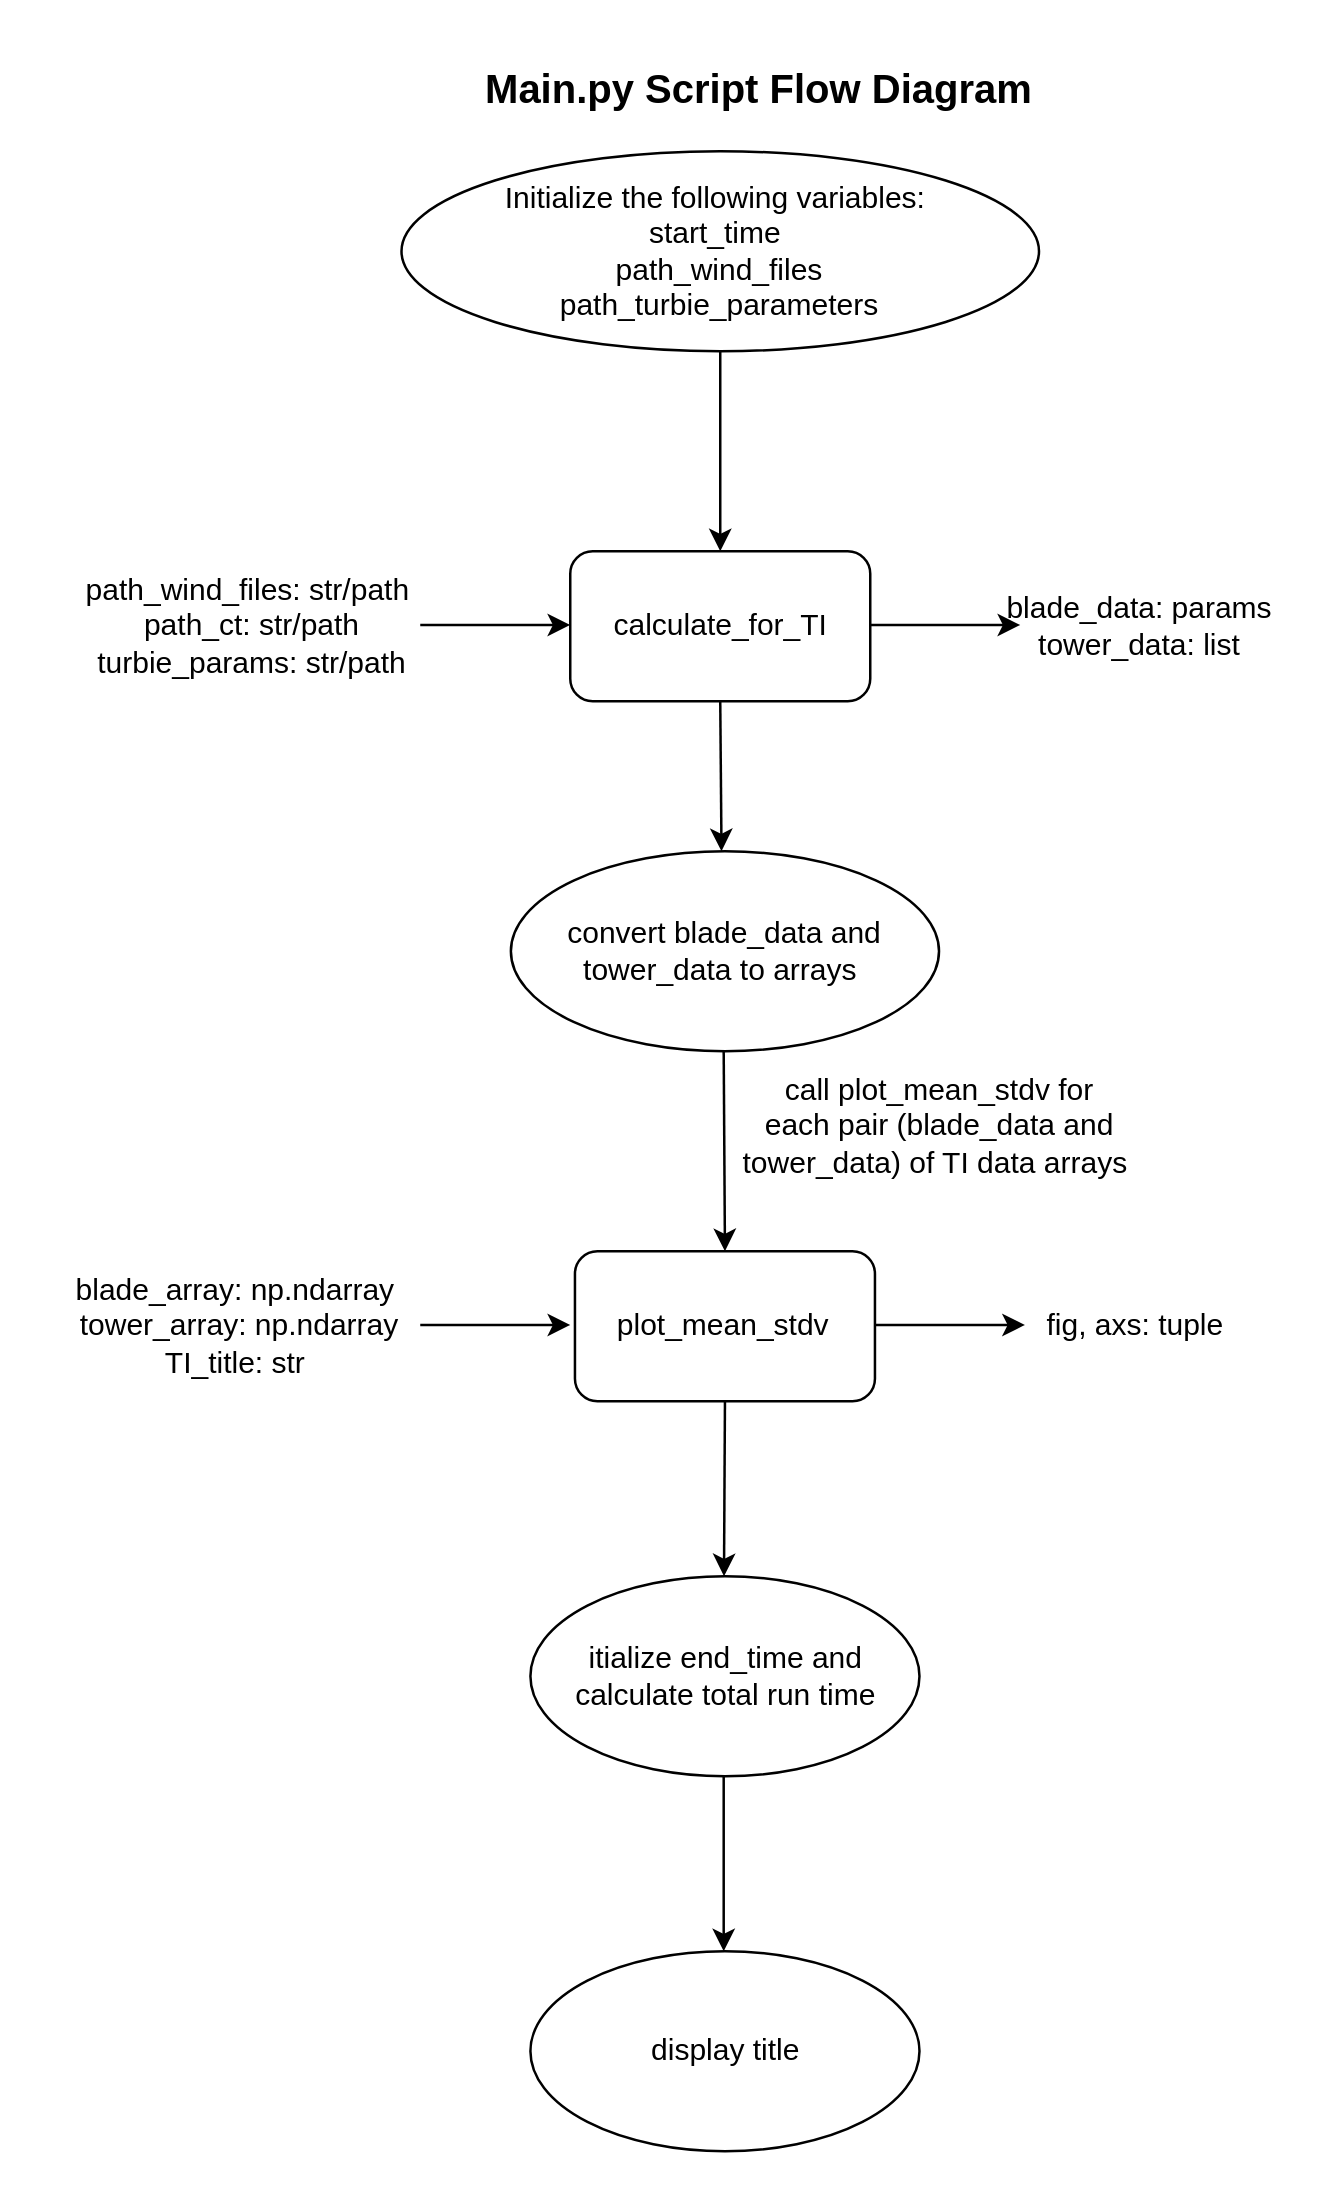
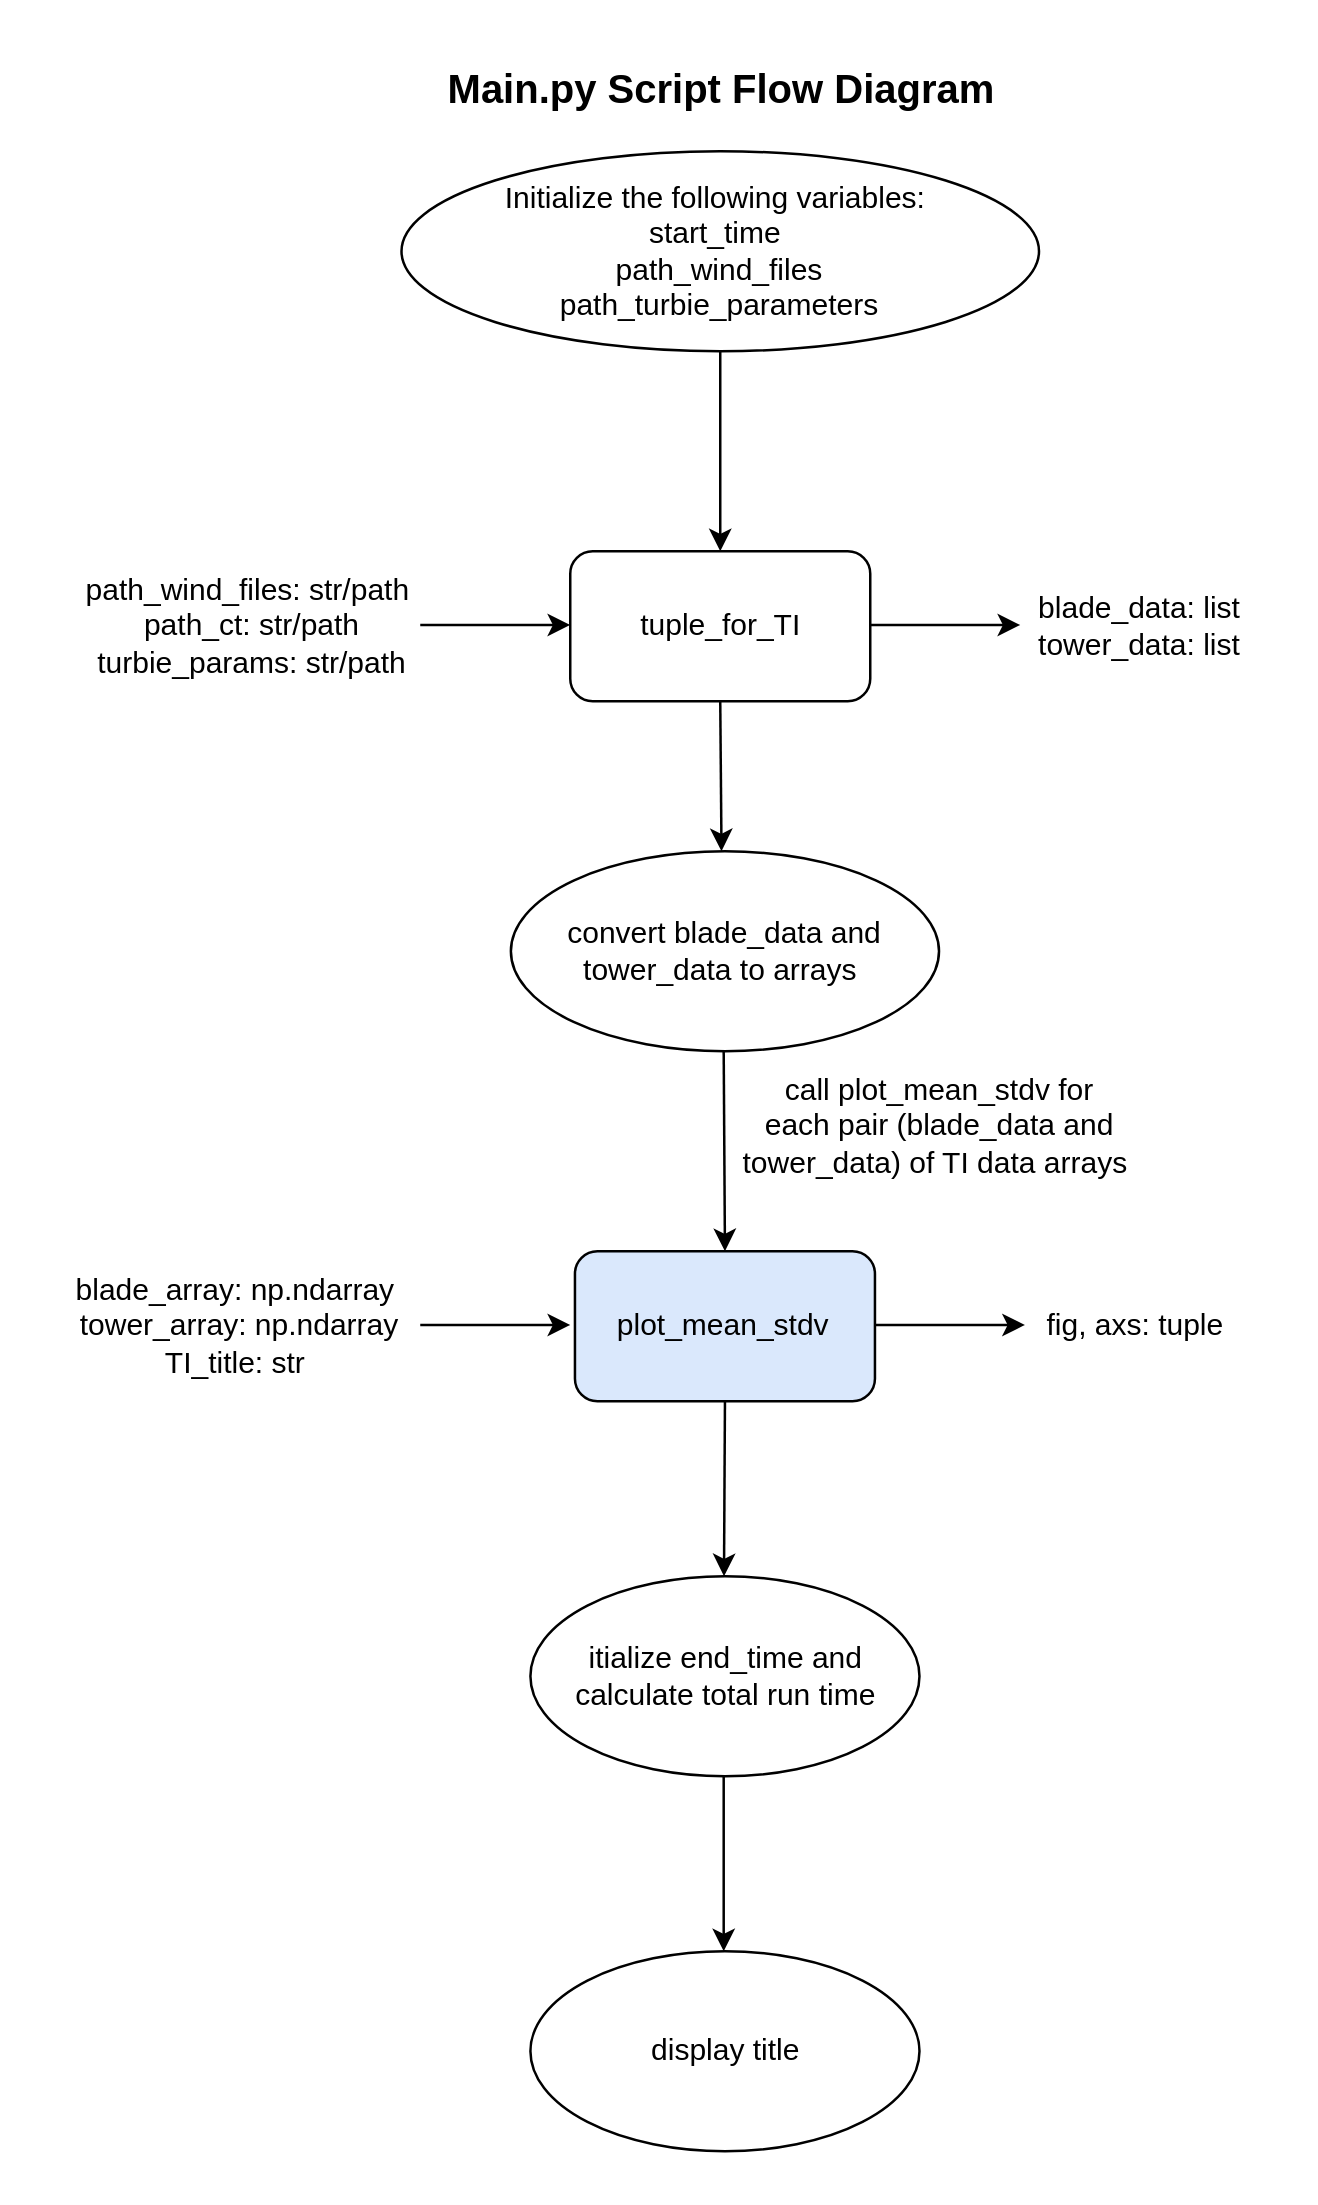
- <mxCell id="2" value="&lt;b&gt;&lt;font style=&quot;font-size: 16px;&quot;&gt;Main.py Script Flow Diagram&amp;nbsp;&lt;/font&gt;&lt;/b&gt;" style="text;html=1;align=center;verticalAlign=middle;resizable=0;points=[];autosize=1;strokeColor=none;fillColor=none;" parent="1" vertex="1"><mxGeometry x="180" y="20" width="250" height="30" as="geometry" /></mxCell>
+ <mxCell id="2" value="&lt;b&gt;&lt;font style=&quot;font-size: 16px;&quot;&gt;Main.py Script Flow Diagram&amp;nbsp;&lt;/font&gt;&lt;/b&gt;" style="text;html=1;align=center;verticalAlign=middle;resizable=0;points=[];autosize=1;strokeColor=none;fillColor=none;" parent="1" vertex="1"><mxGeometry x="165" y="20" width="250" height="30" as="geometry" /></mxCell>
- <mxCell id="4" value="calculate_for_TI" style="rounded=1;whiteSpace=wrap;html=1;" vertex="1" parent="1"><mxGeometry x="227.5" y="220" width="120" height="60" as="geometry" /></mxCell>
+ <mxCell id="4" value="tuple_for_TI" style="rounded=1;whiteSpace=wrap;html=1;" vertex="1" parent="1"><mxGeometry x="227.5" y="220" width="120" height="60" as="geometry" /></mxCell>
- <mxCell id="9" value="blade_data: params&lt;div&gt;tower_data: list&lt;/div&gt;" style="text;html=1;align=center;verticalAlign=middle;resizable=0;points=[];autosize=1;strokeColor=none;fillColor=none;" vertex="1" parent="1"><mxGeometry x="405" y="230" width="100" height="40" as="geometry" /></mxCell>
+ <mxCell id="9" value="blade_data: list&lt;div&gt;tower_data: list&lt;/div&gt;" style="text;html=1;align=center;verticalAlign=middle;resizable=0;points=[];autosize=1;strokeColor=none;fillColor=none;" vertex="1" parent="1"><mxGeometry x="405" y="230" width="100" height="40" as="geometry" /></mxCell>
- <mxCell id="14" value="plot_mean_stdv" style="rounded=1;whiteSpace=wrap;html=1;" vertex="1" parent="1"><mxGeometry x="229.38" y="500" width="120" height="60" as="geometry" /></mxCell>
+ <mxCell id="14" value="plot_mean_stdv" style="rounded=1;whiteSpace=wrap;html=1;fillColor=#dae8fc;" vertex="1" parent="1"><mxGeometry x="229.38" y="500" width="120" height="60" as="geometry" /></mxCell>
